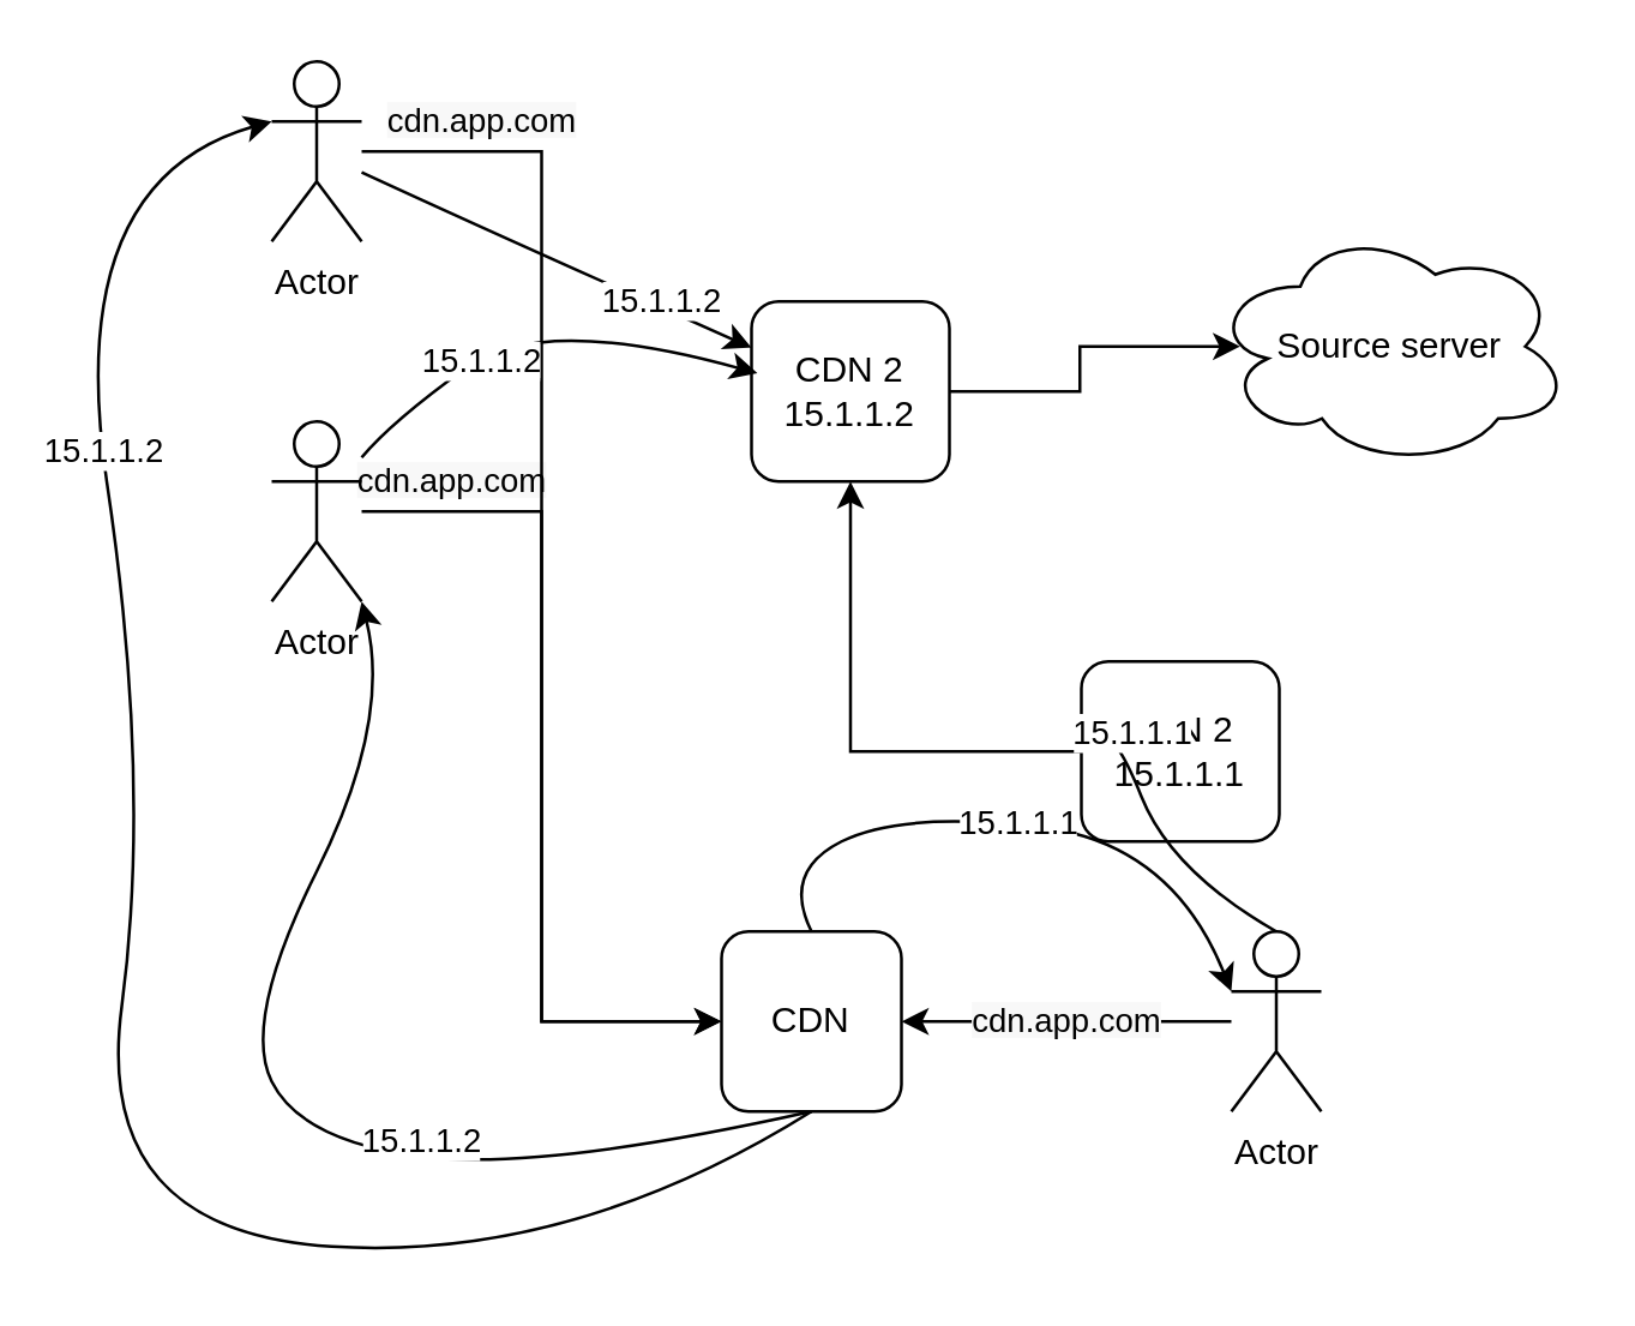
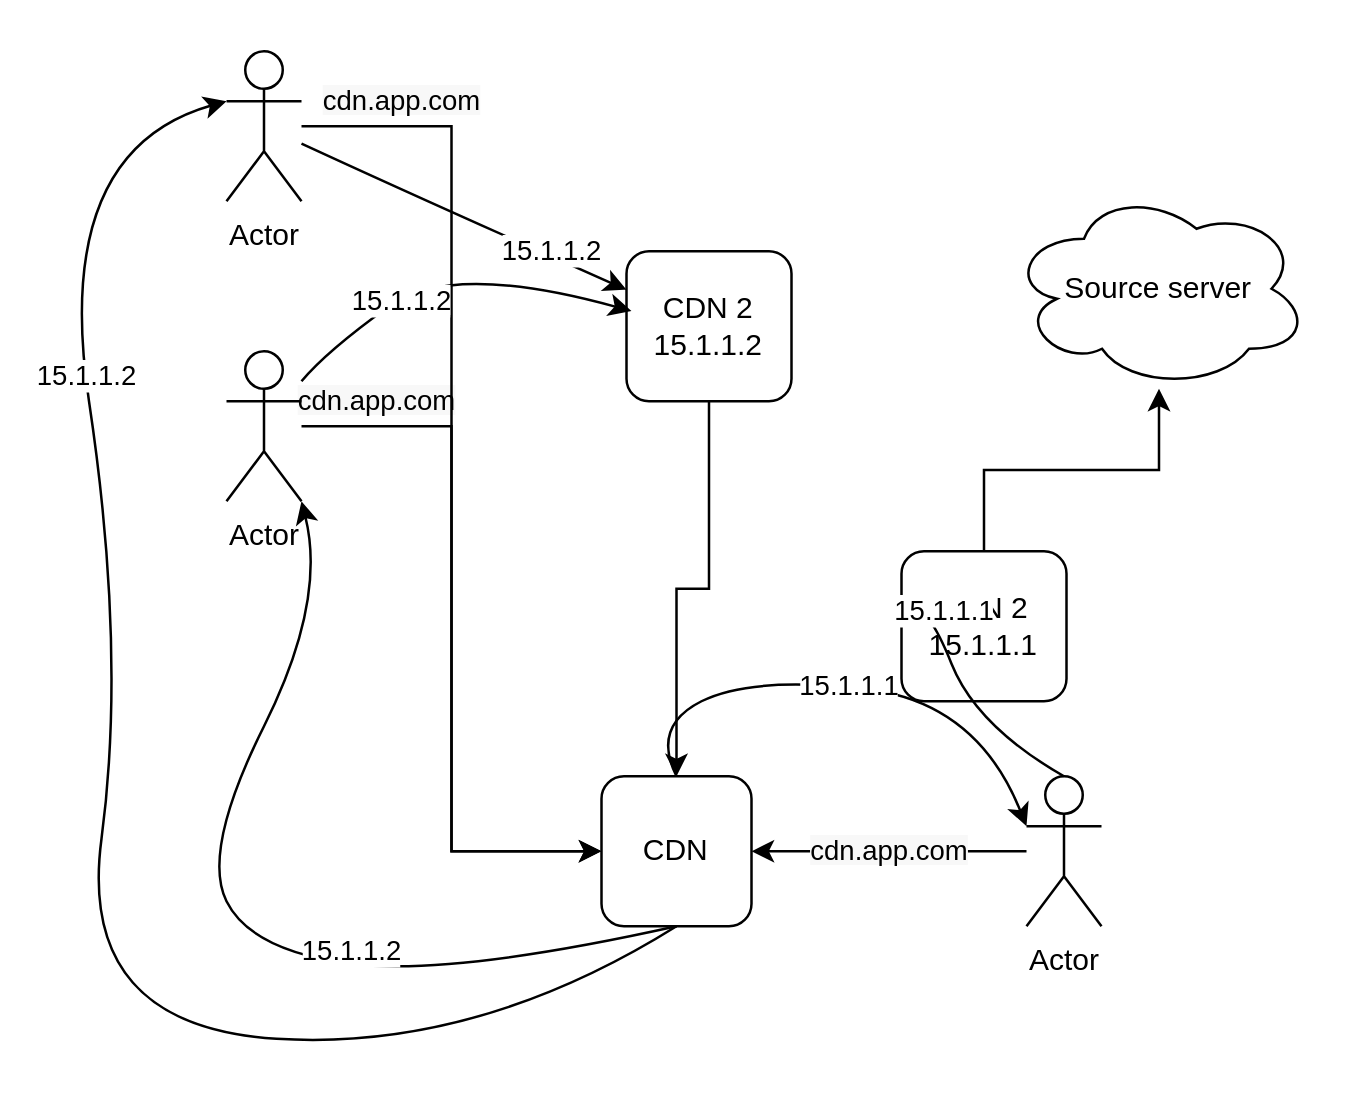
- <mxCell id="19" style="edgeStyle=orthogonalEdgeStyle;rounded=0;orthogonalLoop=1;jettySize=auto;html=1;entryX=0.083;entryY=0.5;entryDx=0;entryDy=0;entryPerimeter=0;" edge="1" parent="1" source="9" target="18"><mxGeometry relative="1" as="geometry" /></mxCell>
+ <mxCell id="19" style="edgeStyle=orthogonalEdgeStyle;rounded=0;orthogonalLoop=1;jettySize=auto;html=1;" edge="1" parent="1" source="9" target="8"><mxGeometry relative="1" as="geometry" /></mxCell>
- <mxCell id="12" style="edgeStyle=orthogonalEdgeStyle;rounded=0;orthogonalLoop=1;jettySize=auto;html=1;" edge="1" parent="1" source="13" target="9"><mxGeometry relative="1" as="geometry" /></mxCell>
+ <mxCell id="12" style="edgeStyle=orthogonalEdgeStyle;rounded=0;orthogonalLoop=1;jettySize=auto;html=1;" edge="1" parent="1" source="13" target="18"><mxGeometry relative="1" as="geometry" /></mxCell>
